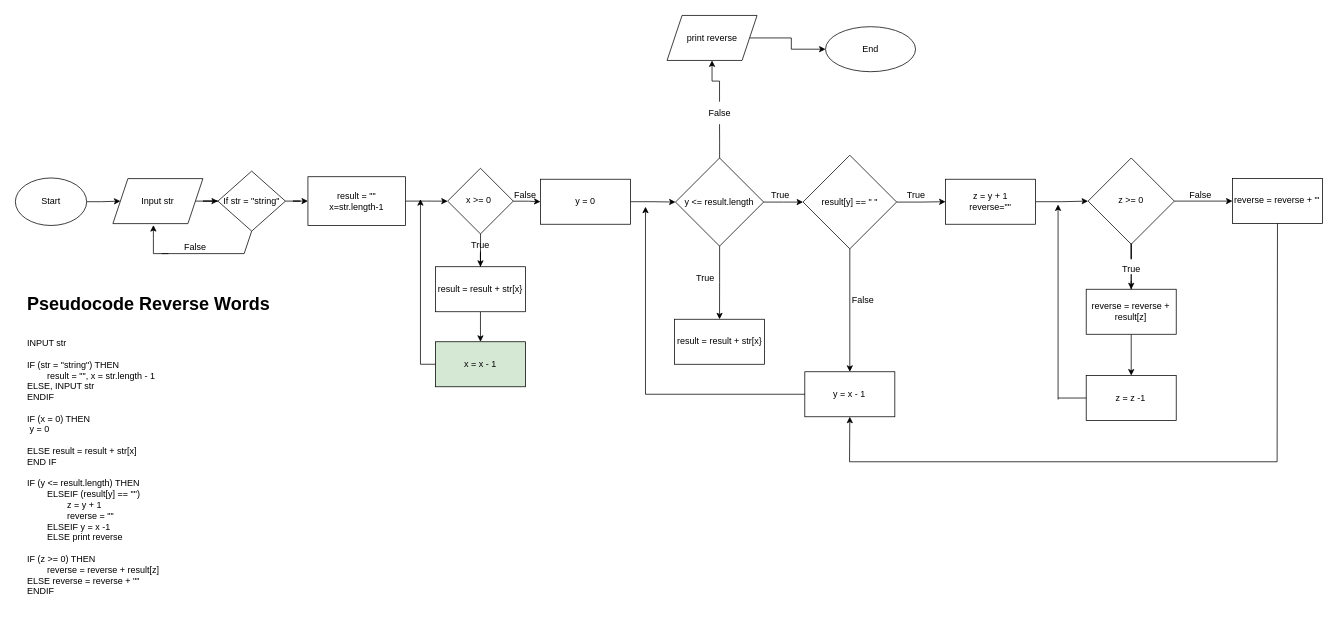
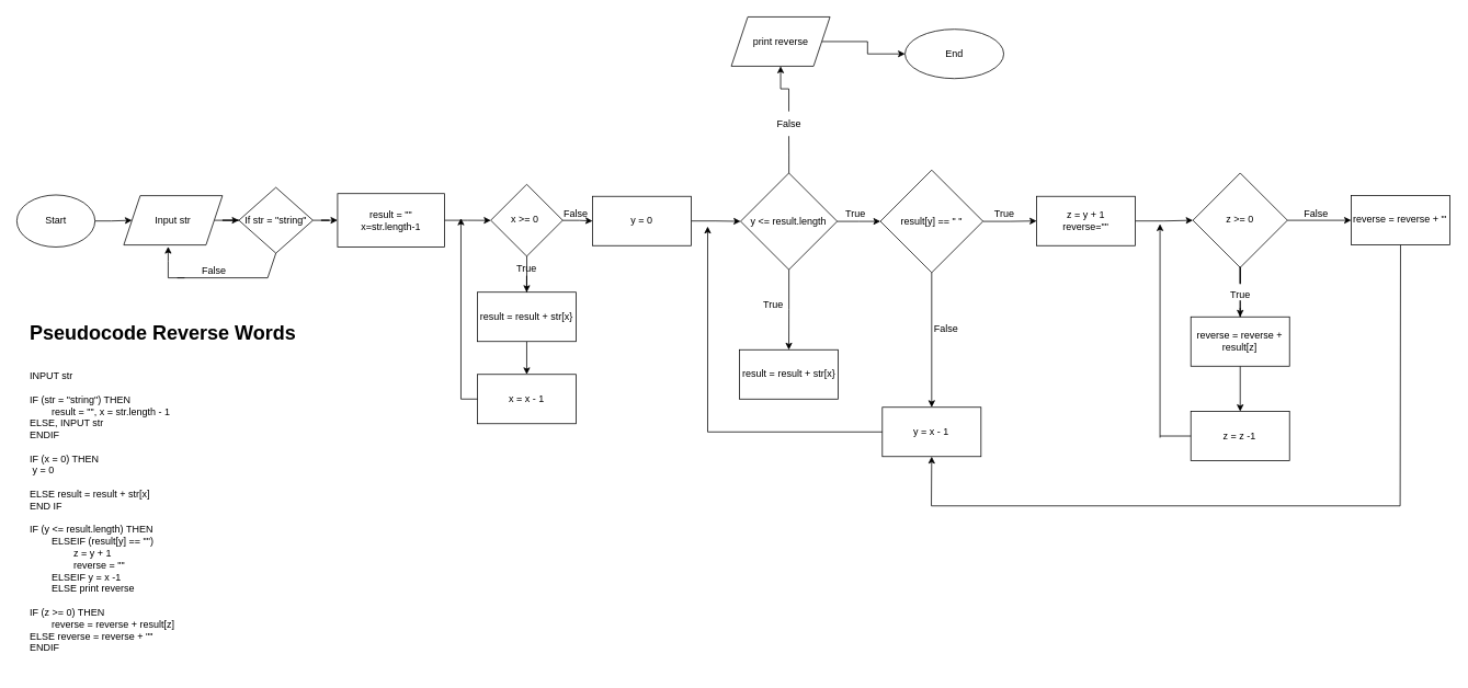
- <mxCell id="59" value="x = x - 1" style="whiteSpace=wrap;html=1;fillColor=#d5e8d4;" vertex="1" parent="1"><mxGeometry x="579.99" y="455" width="120" height="60" as="geometry" /></mxCell>
+ <mxCell id="59" value="x = x - 1" style="whiteSpace=wrap;html=1;" vertex="1" parent="1"><mxGeometry x="579.99" y="455" width="120" height="60" as="geometry" /></mxCell>
